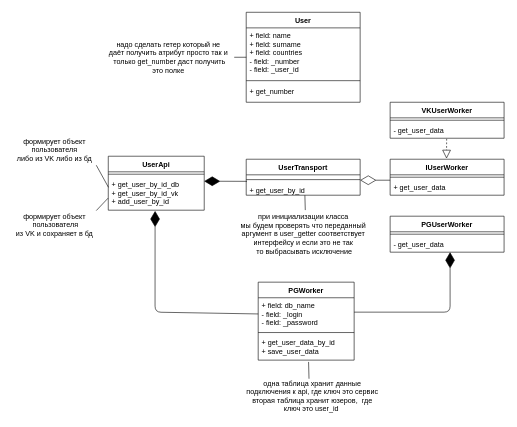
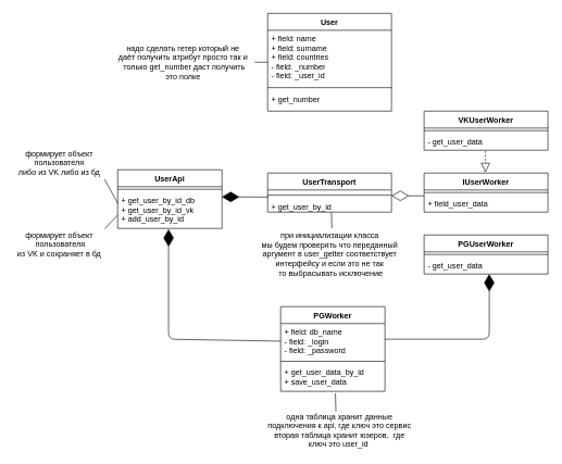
- <mxCell id="15" value="+ get_user_data" style="text;strokeColor=none;fillColor=none;align=left;verticalAlign=top;spacingLeft=4;spacingRight=4;overflow=hidden;rotatable=0;points=[[0,0.5],[1,0.5]];portConstraint=eastwest;" parent="13" vertex="1"><mxGeometry y="34" width="190" height="26" as="geometry" /></mxCell>
+ <mxCell id="15" value="+ field_user_data" style="text;strokeColor=none;fillColor=none;align=left;verticalAlign=top;spacingLeft=4;spacingRight=4;overflow=hidden;rotatable=0;points=[[0,0.5],[1,0.5]];portConstraint=eastwest;" parent="13" vertex="1"><mxGeometry y="34" width="190" height="26" as="geometry" /></mxCell>
